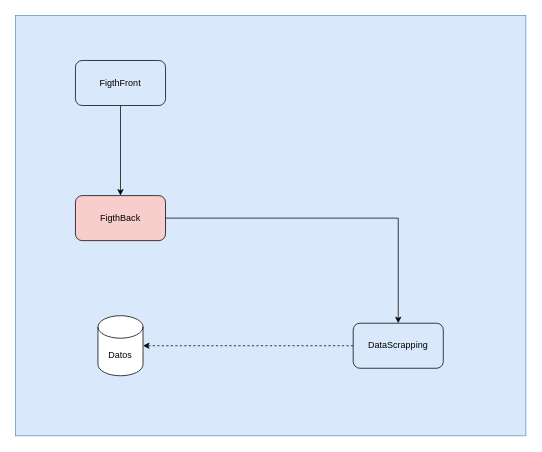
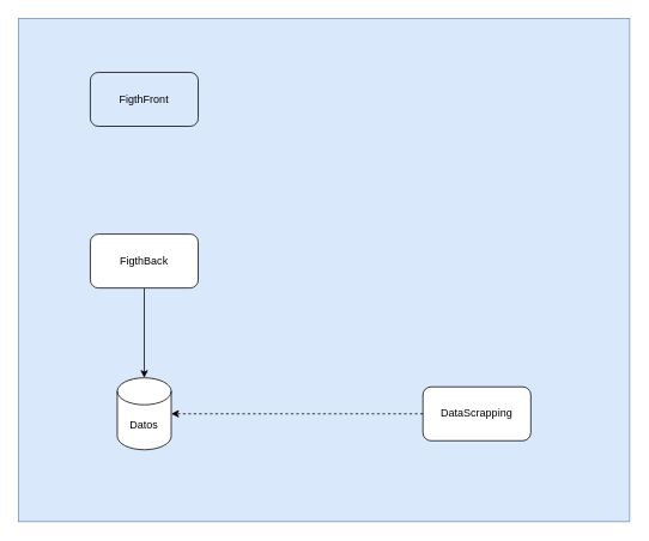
- <mxCell id="3" style="edgeStyle=orthogonalEdgeStyle;rounded=0;orthogonalLoop=1;jettySize=auto;html=1;entryX=0.5;entryY=0;entryDx=0;entryDy=0;" parent="1" source="4" target="6" edge="1"><mxGeometry relative="1" as="geometry" /></mxCell>
- <mxCell id="6" value="FigthBack" style="rounded=1;whiteSpace=wrap;html=1;fillColor=#f8cecc;" parent="1" vertex="1"><mxGeometry x="100" y="260" width="120" height="60" as="geometry" /></mxCell>
+ <mxCell id="6" value="FigthBack" style="rounded=1;whiteSpace=wrap;html=1;" parent="1" vertex="1"><mxGeometry x="100" y="260" width="120" height="60" as="geometry" /></mxCell>
- <mxCell id="5" style="edgeStyle=orthogonalEdgeStyle;rounded=0;orthogonalLoop=1;jettySize=auto;html=1;" parent="1" source="6" target="9" edge="1"><mxGeometry relative="1" as="geometry" /></mxCell>
+ <mxCell id="5" style="edgeStyle=orthogonalEdgeStyle;rounded=0;orthogonalLoop=1;jettySize=auto;html=1;entryX=0.5;entryY=0;entryDx=0;entryDy=0;entryPerimeter=0;" parent="1" source="6" target="7" edge="1"><mxGeometry relative="1" as="geometry" /></mxCell>
- <mxCell id="9" value="DataScrapping" style="rounded=1;whiteSpace=wrap;html=1;fillColor=#dae8fc;" parent="1" vertex="1"><mxGeometry x="470" y="430" width="120" height="60" as="geometry" /></mxCell>
+ <mxCell id="9" value="DataScrapping" style="rounded=1;whiteSpace=wrap;html=1;" parent="1" vertex="1"><mxGeometry x="470" y="430" width="120" height="60" as="geometry" /></mxCell>
